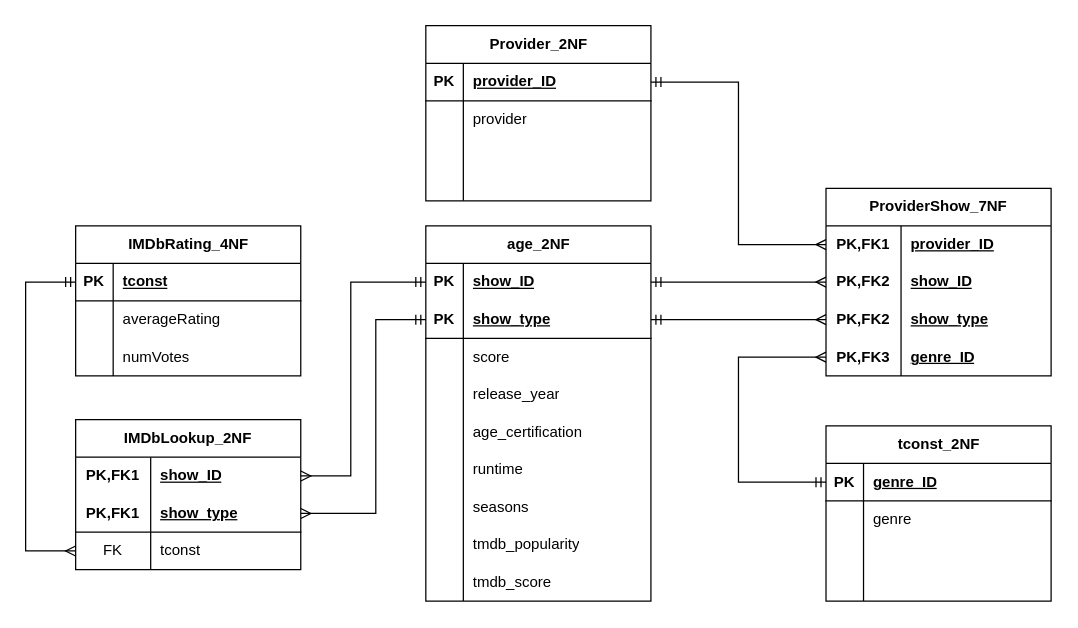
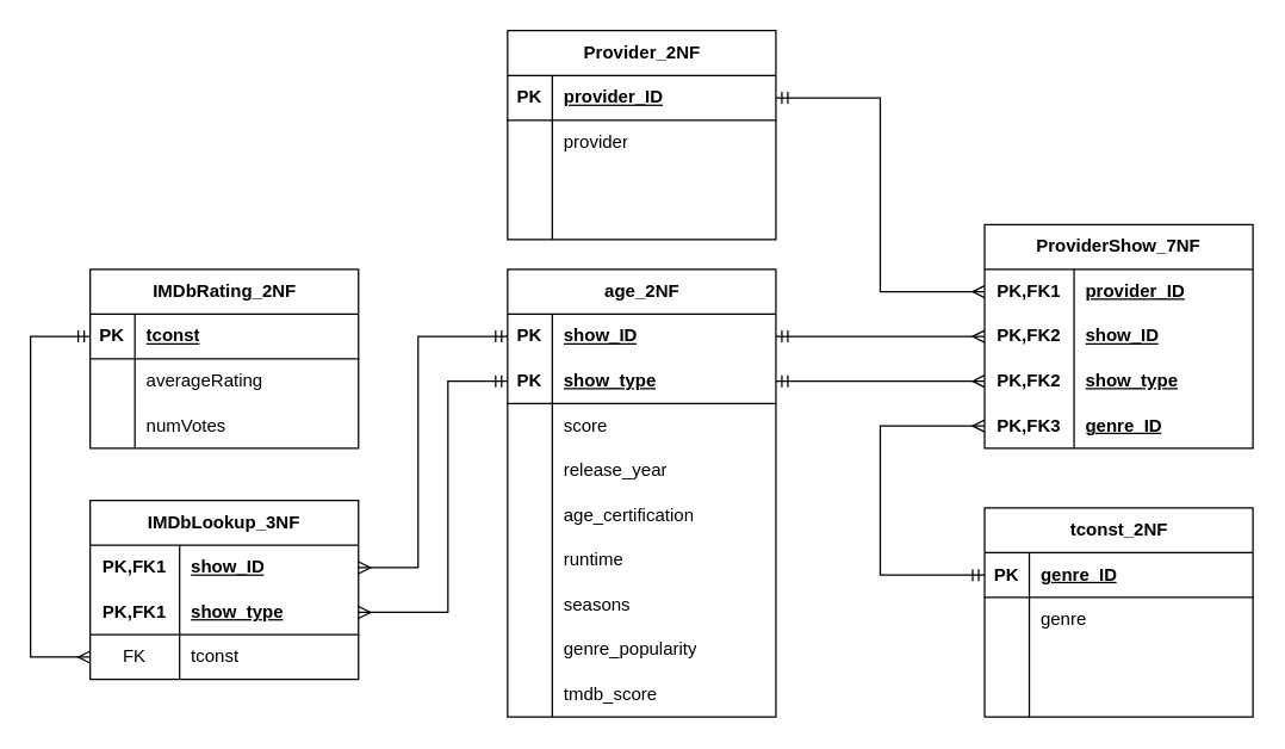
- <mxCell id="73" value="IMDbRating_4NF" style="shape=table;startSize=30;container=1;collapsible=1;childLayout=tableLayout;fixedRows=1;rowLines=0;fontStyle=1;align=center;resizeLast=1;html=1;" parent="1" vertex="1"><mxGeometry x="60" y="180" width="180" height="120" as="geometry" /></mxCell>
+ <mxCell id="73" value="IMDbRating_2NF" style="shape=table;startSize=30;container=1;collapsible=1;childLayout=tableLayout;fixedRows=1;rowLines=0;fontStyle=1;align=center;resizeLast=1;html=1;" parent="1" vertex="1"><mxGeometry x="60" y="180" width="180" height="120" as="geometry" /></mxCell>
- <mxCell id="83" value="IMDbLookup_2NF" style="shape=table;startSize=30;container=1;collapsible=1;childLayout=tableLayout;fixedRows=1;rowLines=0;fontStyle=1;align=center;resizeLast=1;html=1;whiteSpace=wrap;" parent="1" vertex="1"><mxGeometry x="60" y="335" width="180" height="120" as="geometry" /></mxCell>
+ <mxCell id="83" value="IMDbLookup_3NF" style="shape=table;startSize=30;container=1;collapsible=1;childLayout=tableLayout;fixedRows=1;rowLines=0;fontStyle=1;align=center;resizeLast=1;html=1;whiteSpace=wrap;" parent="1" vertex="1"><mxGeometry x="60" y="335" width="180" height="120" as="geometry" /></mxCell>
- <mxCell id="65" value="tmdb_popularity" style="shape=partialRectangle;connectable=0;fillColor=none;top=0;left=0;bottom=0;right=0;align=left;spacingLeft=6;overflow=hidden;whiteSpace=wrap;html=1;" parent="63" vertex="1"><mxGeometry x="30" width="150" height="30" as="geometry"><mxRectangle width="150" height="30" as="alternateBounds" /></mxGeometry></mxCell>
+ <mxCell id="65" value="genre_popularity" style="shape=partialRectangle;connectable=0;fillColor=none;top=0;left=0;bottom=0;right=0;align=left;spacingLeft=6;overflow=hidden;whiteSpace=wrap;html=1;" parent="63" vertex="1"><mxGeometry x="30" width="150" height="30" as="geometry"><mxRectangle width="150" height="30" as="alternateBounds" /></mxGeometry></mxCell>
